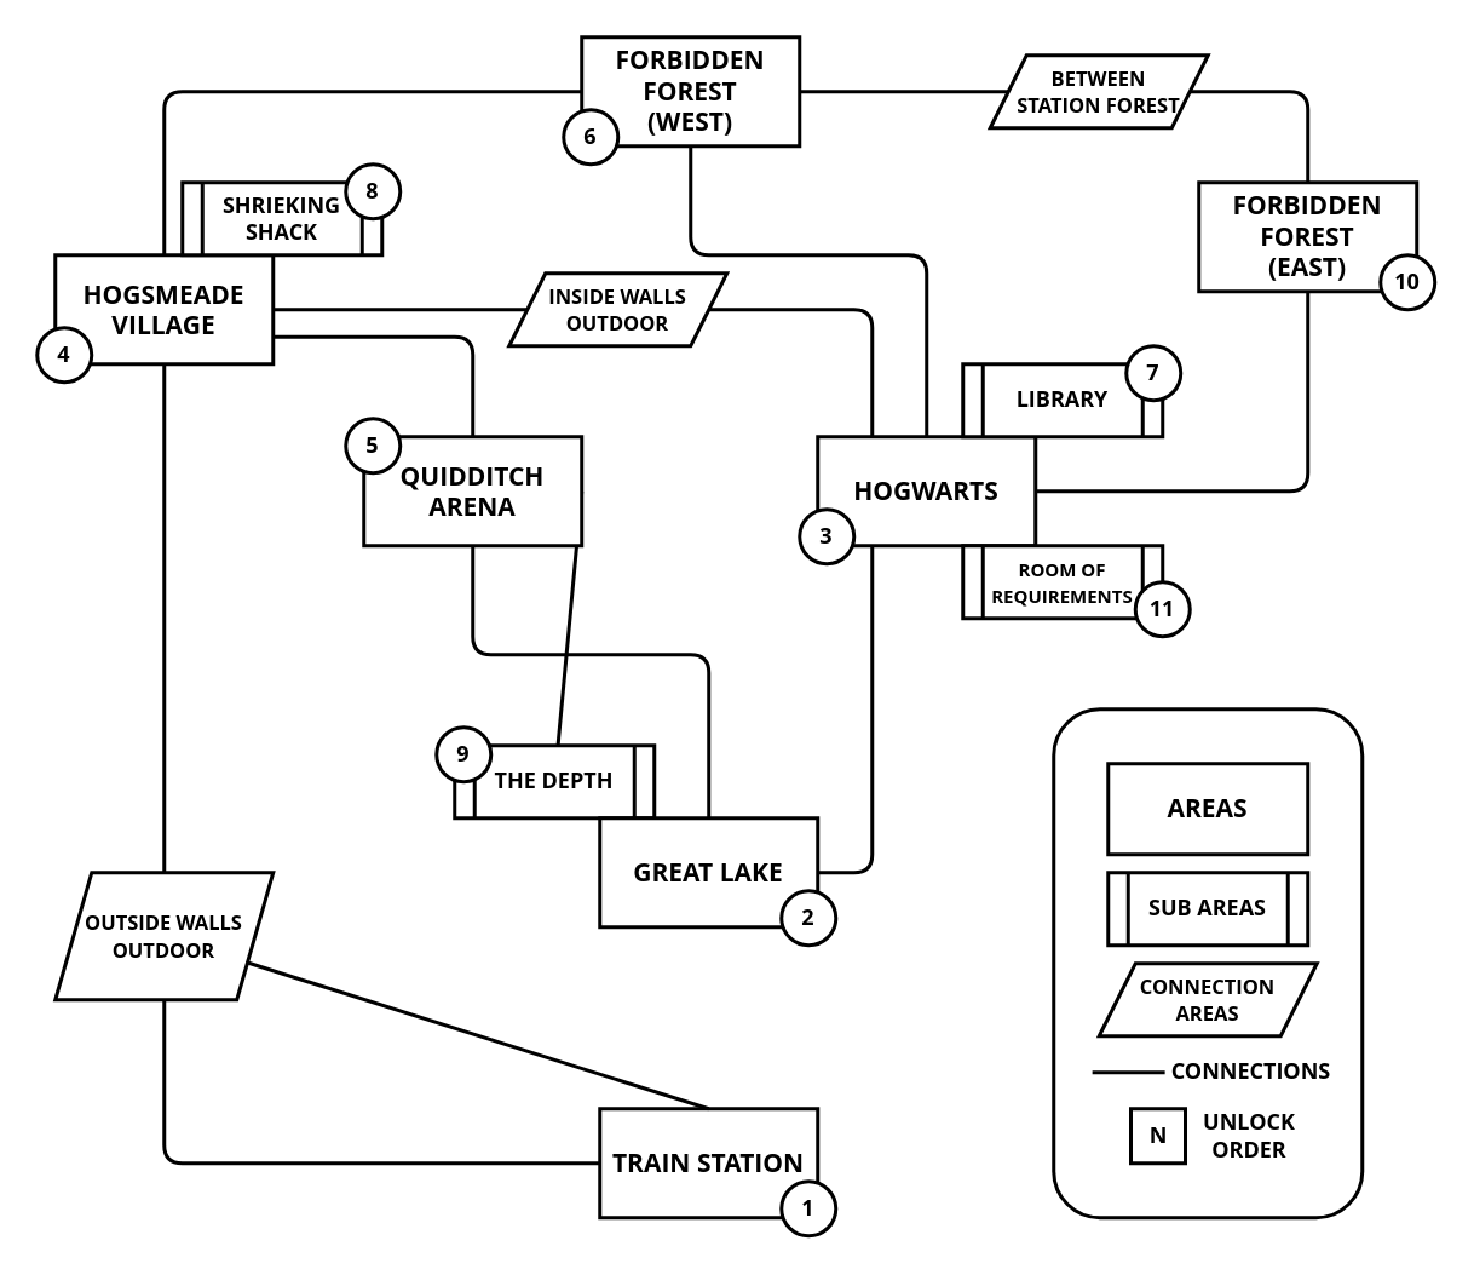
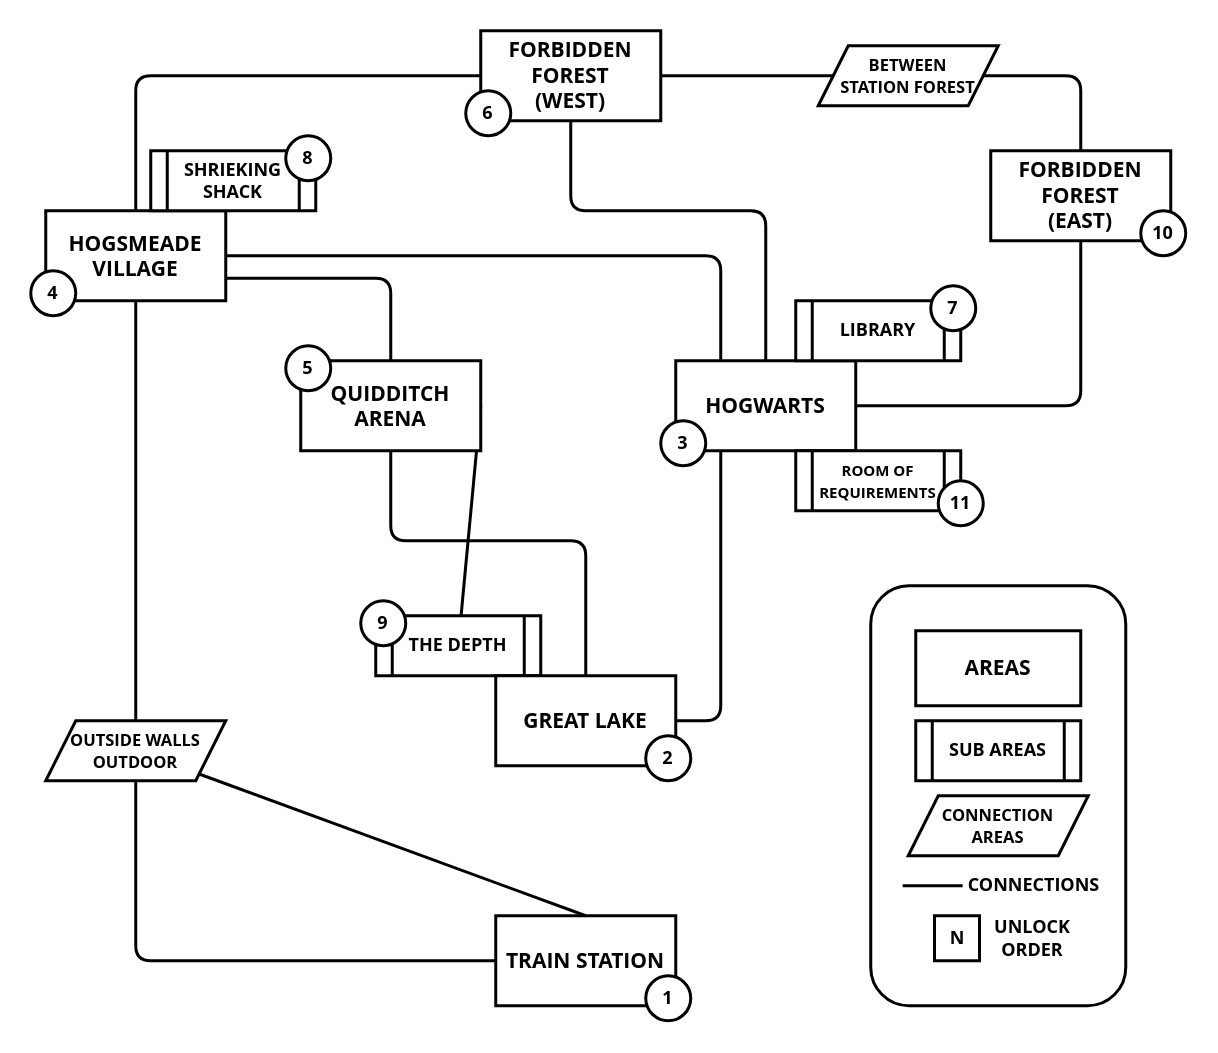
- <mxCell id="43" value="&lt;font face=&quot;OPEN SANS&quot; size=&quot;1&quot;&gt;&lt;b style=&quot;font-size: 11px&quot;&gt;INSIDE WALLS&lt;br&gt;OUTDOOR&lt;br&gt;&lt;/b&gt;&lt;/font&gt;" style="shape=parallelogram;perimeter=parallelogramPerimeter;whiteSpace=wrap;html=1;fixedSize=1;strokeWidth=2;fillColor=#ffffff;" vertex="1" parent="1"><mxGeometry x="280" y="150" width="120" height="40" as="geometry" /></mxCell>
- <mxCell id="42" value="&lt;font face=&quot;OPEN SANS&quot; size=&quot;1&quot;&gt;&lt;b style=&quot;font-size: 11px&quot;&gt;OUTSIDE WALLS&lt;br&gt;OUTDOOR&lt;br&gt;&lt;/b&gt;&lt;/font&gt;" style="shape=parallelogram;perimeter=parallelogramPerimeter;whiteSpace=wrap;html=1;fixedSize=1;strokeWidth=2;fillColor=#ffffff;" vertex="1" parent="1"><mxGeometry x="30" y="480" width="120" height="70" as="geometry" /></mxCell>
+ <mxCell id="42" value="&lt;font face=&quot;OPEN SANS&quot; size=&quot;1&quot;&gt;&lt;b style=&quot;font-size: 11px&quot;&gt;OUTSIDE WALLS&lt;br&gt;OUTDOOR&lt;br&gt;&lt;/b&gt;&lt;/font&gt;" style="shape=parallelogram;perimeter=parallelogramPerimeter;whiteSpace=wrap;html=1;fixedSize=1;strokeWidth=2;fillColor=#ffffff;" vertex="1" parent="1"><mxGeometry x="30" y="480" width="120" height="40" as="geometry" /></mxCell>
